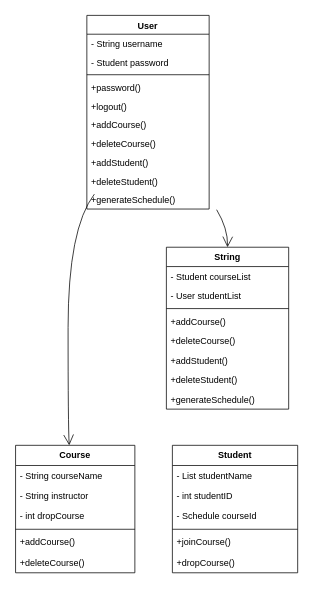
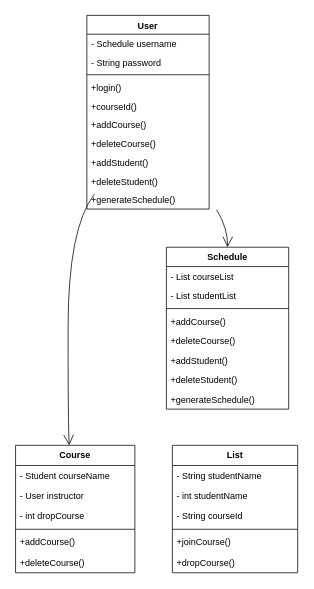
- <mxCell id="3" value="- String username" style="text;strokeColor=none;fillColor=none;align=left;verticalAlign=top;spacingLeft=4;spacingRight=4;overflow=hidden;rotatable=0;points=[[0,0.5],[1,0.5]];portConstraint=eastwest;" vertex="1" parent="2"><mxGeometry y="25.1" width="163" height="25" as="geometry" /></mxCell>
+ <mxCell id="3" value="- Schedule username" style="text;strokeColor=none;fillColor=none;align=left;verticalAlign=top;spacingLeft=4;spacingRight=4;overflow=hidden;rotatable=0;points=[[0,0.5],[1,0.5]];portConstraint=eastwest;" vertex="1" parent="2"><mxGeometry y="25.1" width="163" height="25" as="geometry" /></mxCell>
- <mxCell id="4" value="- Student password" style="text;strokeColor=none;fillColor=none;align=left;verticalAlign=top;spacingLeft=4;spacingRight=4;overflow=hidden;rotatable=0;points=[[0,0.5],[1,0.5]];portConstraint=eastwest;" vertex="1" parent="2"><mxGeometry y="50.1" width="163" height="25" as="geometry" /></mxCell>
+ <mxCell id="4" value="- String password" style="text;strokeColor=none;fillColor=none;align=left;verticalAlign=top;spacingLeft=4;spacingRight=4;overflow=hidden;rotatable=0;points=[[0,0.5],[1,0.5]];portConstraint=eastwest;" vertex="1" parent="2"><mxGeometry y="50.1" width="163" height="25" as="geometry" /></mxCell>
- <mxCell id="6" value="+password()" style="text;strokeColor=none;fillColor=none;align=left;verticalAlign=top;spacingLeft=4;spacingRight=4;overflow=hidden;rotatable=0;points=[[0,0.5],[1,0.5]];portConstraint=eastwest;" vertex="1" parent="2"><mxGeometry y="83.1" width="163" height="25" as="geometry" /></mxCell>
+ <mxCell id="6" value="+login()" style="text;strokeColor=none;fillColor=none;align=left;verticalAlign=top;spacingLeft=4;spacingRight=4;overflow=hidden;rotatable=0;points=[[0,0.5],[1,0.5]];portConstraint=eastwest;" vertex="1" parent="2"><mxGeometry y="83.1" width="163" height="25" as="geometry" /></mxCell>
- <mxCell id="7" value="+logout()" style="text;strokeColor=none;fillColor=none;align=left;verticalAlign=top;spacingLeft=4;spacingRight=4;overflow=hidden;rotatable=0;points=[[0,0.5],[1,0.5]];portConstraint=eastwest;" vertex="1" parent="2"><mxGeometry y="108.1" width="163" height="25" as="geometry" /></mxCell>
+ <mxCell id="7" value="+courseId()" style="text;strokeColor=none;fillColor=none;align=left;verticalAlign=top;spacingLeft=4;spacingRight=4;overflow=hidden;rotatable=0;points=[[0,0.5],[1,0.5]];portConstraint=eastwest;" vertex="1" parent="2"><mxGeometry y="108.1" width="163" height="25" as="geometry" /></mxCell>
- <mxCell id="20" value="String" style="swimlane;fontStyle=1;align=center;verticalAlign=top;childLayout=stackLayout;horizontal=1;startSize=25.775;horizontalStack=0;resizeParent=1;resizeParentMax=0;resizeLast=0;collapsible=0;marginBottom=0;" vertex="1" parent="1"><mxGeometry x="221" y="329" width="163" height="215.775" as="geometry" /></mxCell>
+ <mxCell id="20" value="Schedule" style="swimlane;fontStyle=1;align=center;verticalAlign=top;childLayout=stackLayout;horizontal=1;startSize=25.775;horizontalStack=0;resizeParent=1;resizeParentMax=0;resizeLast=0;collapsible=0;marginBottom=0;" vertex="1" parent="1"><mxGeometry x="221" y="329" width="163" height="215.775" as="geometry" /></mxCell>
- <mxCell id="21" value="- Student courseList" style="text;strokeColor=none;fillColor=none;align=left;verticalAlign=top;spacingLeft=4;spacingRight=4;overflow=hidden;rotatable=0;points=[[0,0.5],[1,0.5]];portConstraint=eastwest;" vertex="1" parent="20"><mxGeometry y="25.775" width="163" height="26" as="geometry" /></mxCell>
+ <mxCell id="21" value="- List courseList" style="text;strokeColor=none;fillColor=none;align=left;verticalAlign=top;spacingLeft=4;spacingRight=4;overflow=hidden;rotatable=0;points=[[0,0.5],[1,0.5]];portConstraint=eastwest;" vertex="1" parent="20"><mxGeometry y="25.775" width="163" height="26" as="geometry" /></mxCell>
- <mxCell id="22" value="- User studentList" style="text;strokeColor=none;fillColor=none;align=left;verticalAlign=top;spacingLeft=4;spacingRight=4;overflow=hidden;rotatable=0;points=[[0,0.5],[1,0.5]];portConstraint=eastwest;" vertex="1" parent="20"><mxGeometry y="51.775" width="163" height="26" as="geometry" /></mxCell>
+ <mxCell id="22" value="- List studentList" style="text;strokeColor=none;fillColor=none;align=left;verticalAlign=top;spacingLeft=4;spacingRight=4;overflow=hidden;rotatable=0;points=[[0,0.5],[1,0.5]];portConstraint=eastwest;" vertex="1" parent="20"><mxGeometry y="51.775" width="163" height="26" as="geometry" /></mxCell>
- <mxCell id="29" value="Student" style="swimlane;fontStyle=1;align=center;verticalAlign=top;childLayout=stackLayout;horizontal=1;startSize=26.9;horizontalStack=0;resizeParent=1;resizeParentMax=0;resizeLast=0;collapsible=0;marginBottom=0;" vertex="1" parent="1"><mxGeometry x="229" y="593" width="167" height="169.9" as="geometry" /></mxCell>
+ <mxCell id="29" value="List" style="swimlane;fontStyle=1;align=center;verticalAlign=top;childLayout=stackLayout;horizontal=1;startSize=26.9;horizontalStack=0;resizeParent=1;resizeParentMax=0;resizeLast=0;collapsible=0;marginBottom=0;" vertex="1" parent="1"><mxGeometry x="229" y="593" width="167" height="169.9" as="geometry" /></mxCell>
- <mxCell id="14" value="- String courseName" style="text;strokeColor=none;fillColor=none;align=left;verticalAlign=top;spacingLeft=4;spacingRight=4;overflow=hidden;rotatable=0;points=[[0,0.5],[1,0.5]];portConstraint=eastwest;" vertex="1" parent="13"><mxGeometry y="26.9" width="159" height="27" as="geometry" /></mxCell>
+ <mxCell id="14" value="- Student courseName" style="text;strokeColor=none;fillColor=none;align=left;verticalAlign=top;spacingLeft=4;spacingRight=4;overflow=hidden;rotatable=0;points=[[0,0.5],[1,0.5]];portConstraint=eastwest;" vertex="1" parent="13"><mxGeometry y="26.9" width="159" height="27" as="geometry" /></mxCell>
- <mxCell id="30" value="- List studentName" style="text;strokeColor=none;fillColor=none;align=left;verticalAlign=top;spacingLeft=4;spacingRight=4;overflow=hidden;rotatable=0;points=[[0,0.5],[1,0.5]];portConstraint=eastwest;" vertex="1" parent="29"><mxGeometry y="26.9" width="167" height="27" as="geometry" /></mxCell>
+ <mxCell id="30" value="- String studentName" style="text;strokeColor=none;fillColor=none;align=left;verticalAlign=top;spacingLeft=4;spacingRight=4;overflow=hidden;rotatable=0;points=[[0,0.5],[1,0.5]];portConstraint=eastwest;" vertex="1" parent="29"><mxGeometry y="26.9" width="167" height="27" as="geometry" /></mxCell>
- <mxCell id="15" value="- String instructor" style="text;strokeColor=none;fillColor=none;align=left;verticalAlign=top;spacingLeft=4;spacingRight=4;overflow=hidden;rotatable=0;points=[[0,0.5],[1,0.5]];portConstraint=eastwest;" vertex="1" parent="13"><mxGeometry y="53.9" width="159" height="27" as="geometry" /></mxCell>
+ <mxCell id="15" value="- User instructor" style="text;strokeColor=none;fillColor=none;align=left;verticalAlign=top;spacingLeft=4;spacingRight=4;overflow=hidden;rotatable=0;points=[[0,0.5],[1,0.5]];portConstraint=eastwest;" vertex="1" parent="13"><mxGeometry y="53.9" width="159" height="27" as="geometry" /></mxCell>
- <mxCell id="31" value="- int studentID" style="text;strokeColor=none;fillColor=none;align=left;verticalAlign=top;spacingLeft=4;spacingRight=4;overflow=hidden;rotatable=0;points=[[0,0.5],[1,0.5]];portConstraint=eastwest;" vertex="1" parent="29"><mxGeometry y="53.9" width="167" height="27" as="geometry" /></mxCell>
+ <mxCell id="31" value="- int studentName" style="text;strokeColor=none;fillColor=none;align=left;verticalAlign=top;spacingLeft=4;spacingRight=4;overflow=hidden;rotatable=0;points=[[0,0.5],[1,0.5]];portConstraint=eastwest;" vertex="1" parent="29"><mxGeometry y="53.9" width="167" height="27" as="geometry" /></mxCell>
- <mxCell id="32" value="- Schedule courseId" style="text;strokeColor=none;fillColor=none;align=left;verticalAlign=top;spacingLeft=4;spacingRight=4;overflow=hidden;rotatable=0;points=[[0,0.5],[1,0.5]];portConstraint=eastwest;" vertex="1" parent="29"><mxGeometry y="80.9" width="167" height="27" as="geometry" /></mxCell>
+ <mxCell id="32" value="- String courseId" style="text;strokeColor=none;fillColor=none;align=left;verticalAlign=top;spacingLeft=4;spacingRight=4;overflow=hidden;rotatable=0;points=[[0,0.5],[1,0.5]];portConstraint=eastwest;" vertex="1" parent="29"><mxGeometry y="80.9" width="167" height="27" as="geometry" /></mxCell>
